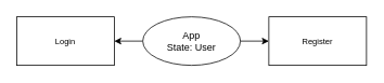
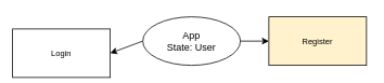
- <mxCell id="6" value="Login" style="rounded=0;whiteSpace=wrap;html=1;fontSize=10;" vertex="1" parent="1"><mxGeometry x="20" y="20" width="120" height="60" as="geometry" /></mxCell>
+ <mxCell id="6" value="Login" style="rounded=0;whiteSpace=wrap;html=1;fontSize=10;" vertex="1" parent="1"><mxGeometry x="15" y="35" width="120" height="60" as="geometry" /></mxCell>
- <mxCell id="5" value="Register" style="rounded=0;whiteSpace=wrap;html=1;fontSize=10;" vertex="1" parent="1"><mxGeometry x="330" y="20" width="120" height="60" as="geometry" /></mxCell>
+ <mxCell id="5" value="Register" style="rounded=0;whiteSpace=wrap;html=1;fontSize=10;fillColor=#fff2cc;" vertex="1" parent="1"><mxGeometry x="330" y="20" width="120" height="60" as="geometry" /></mxCell>
